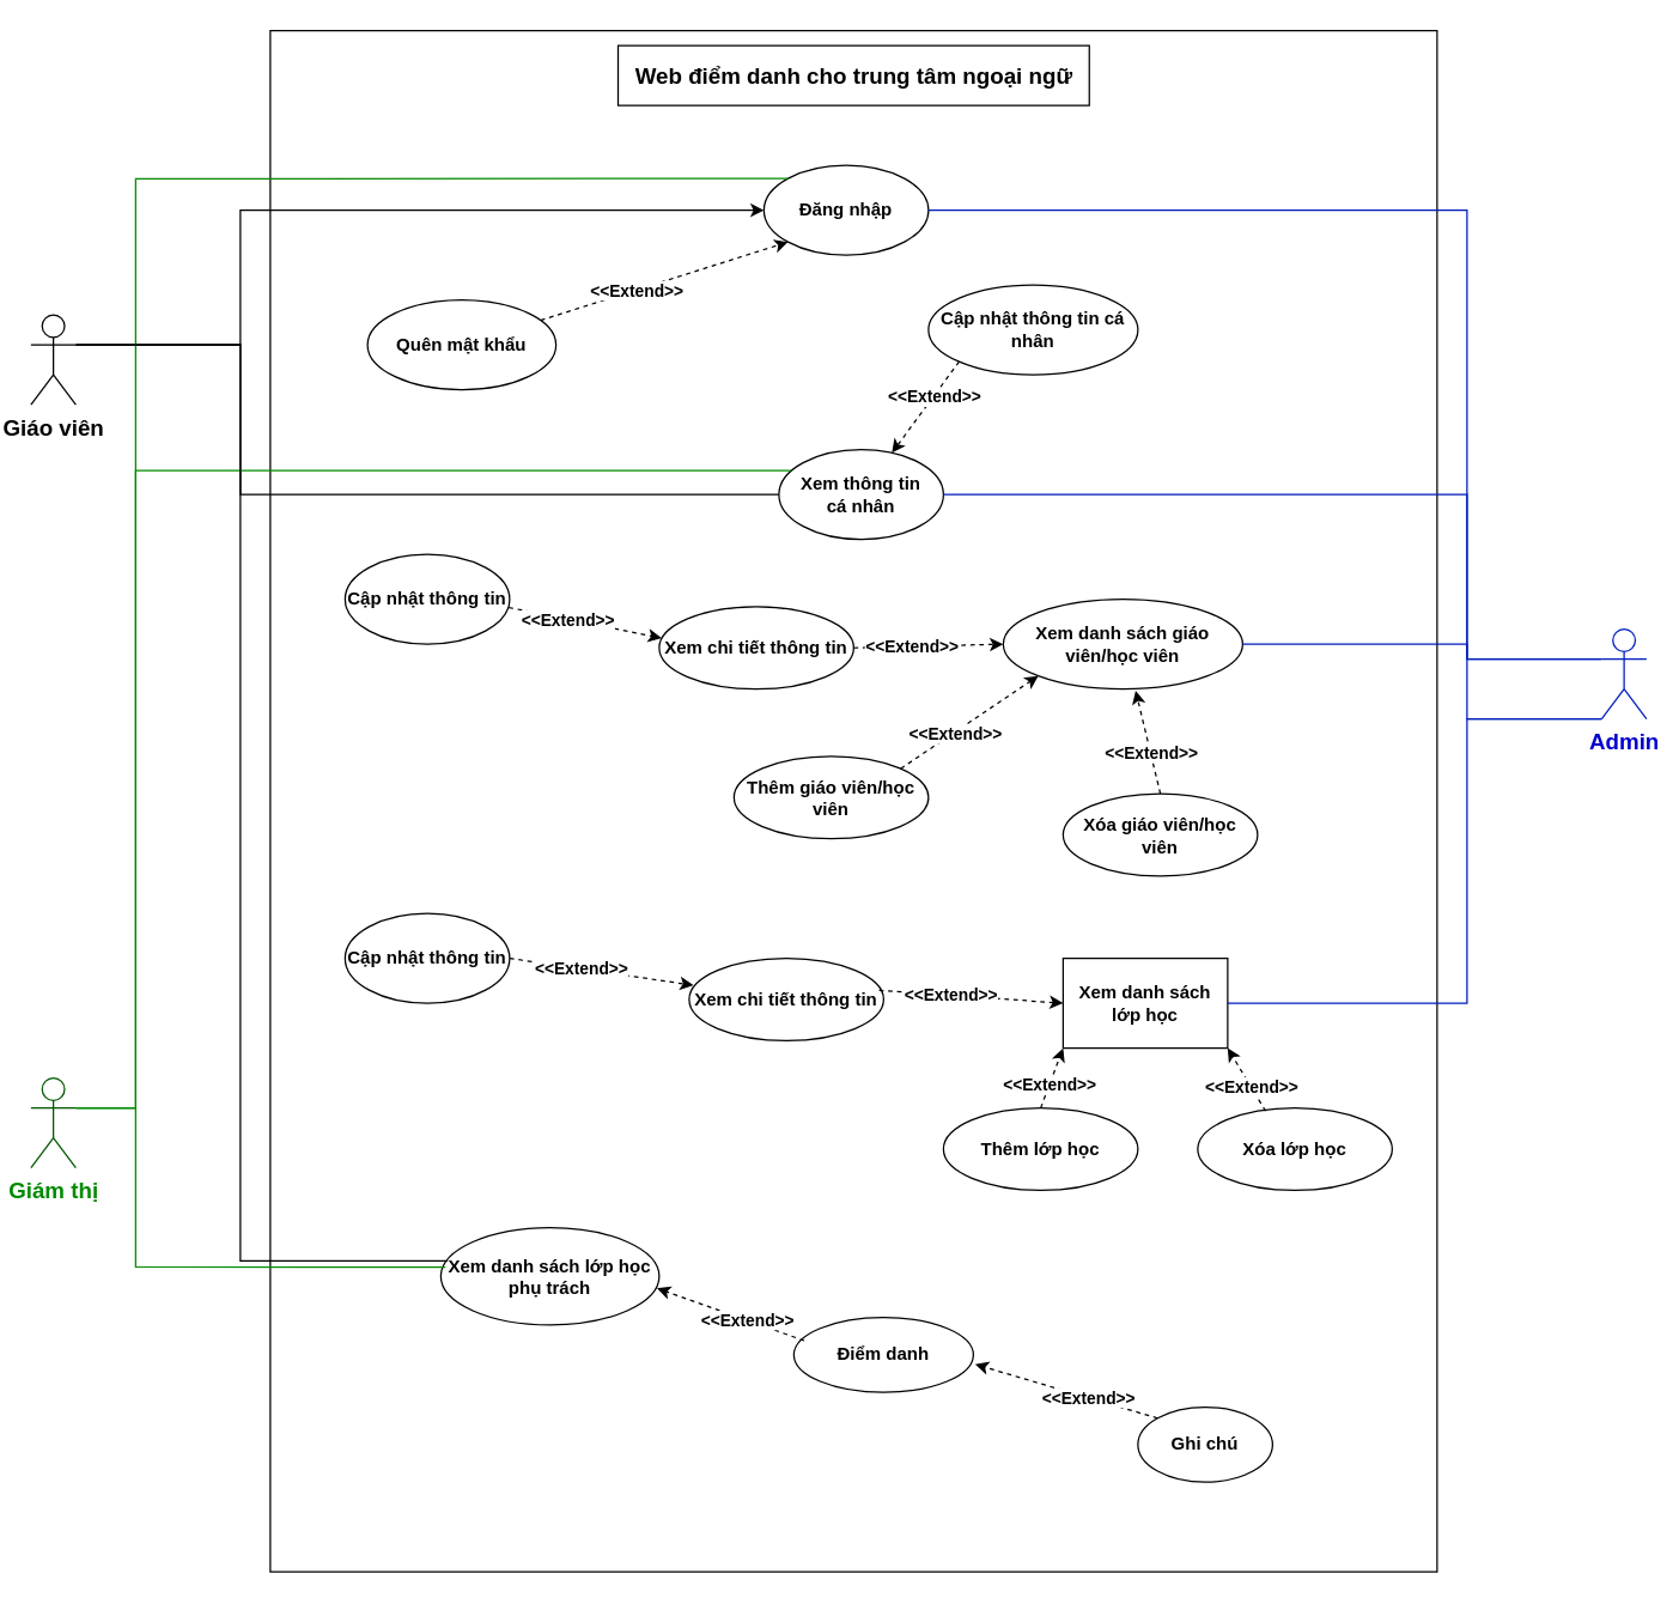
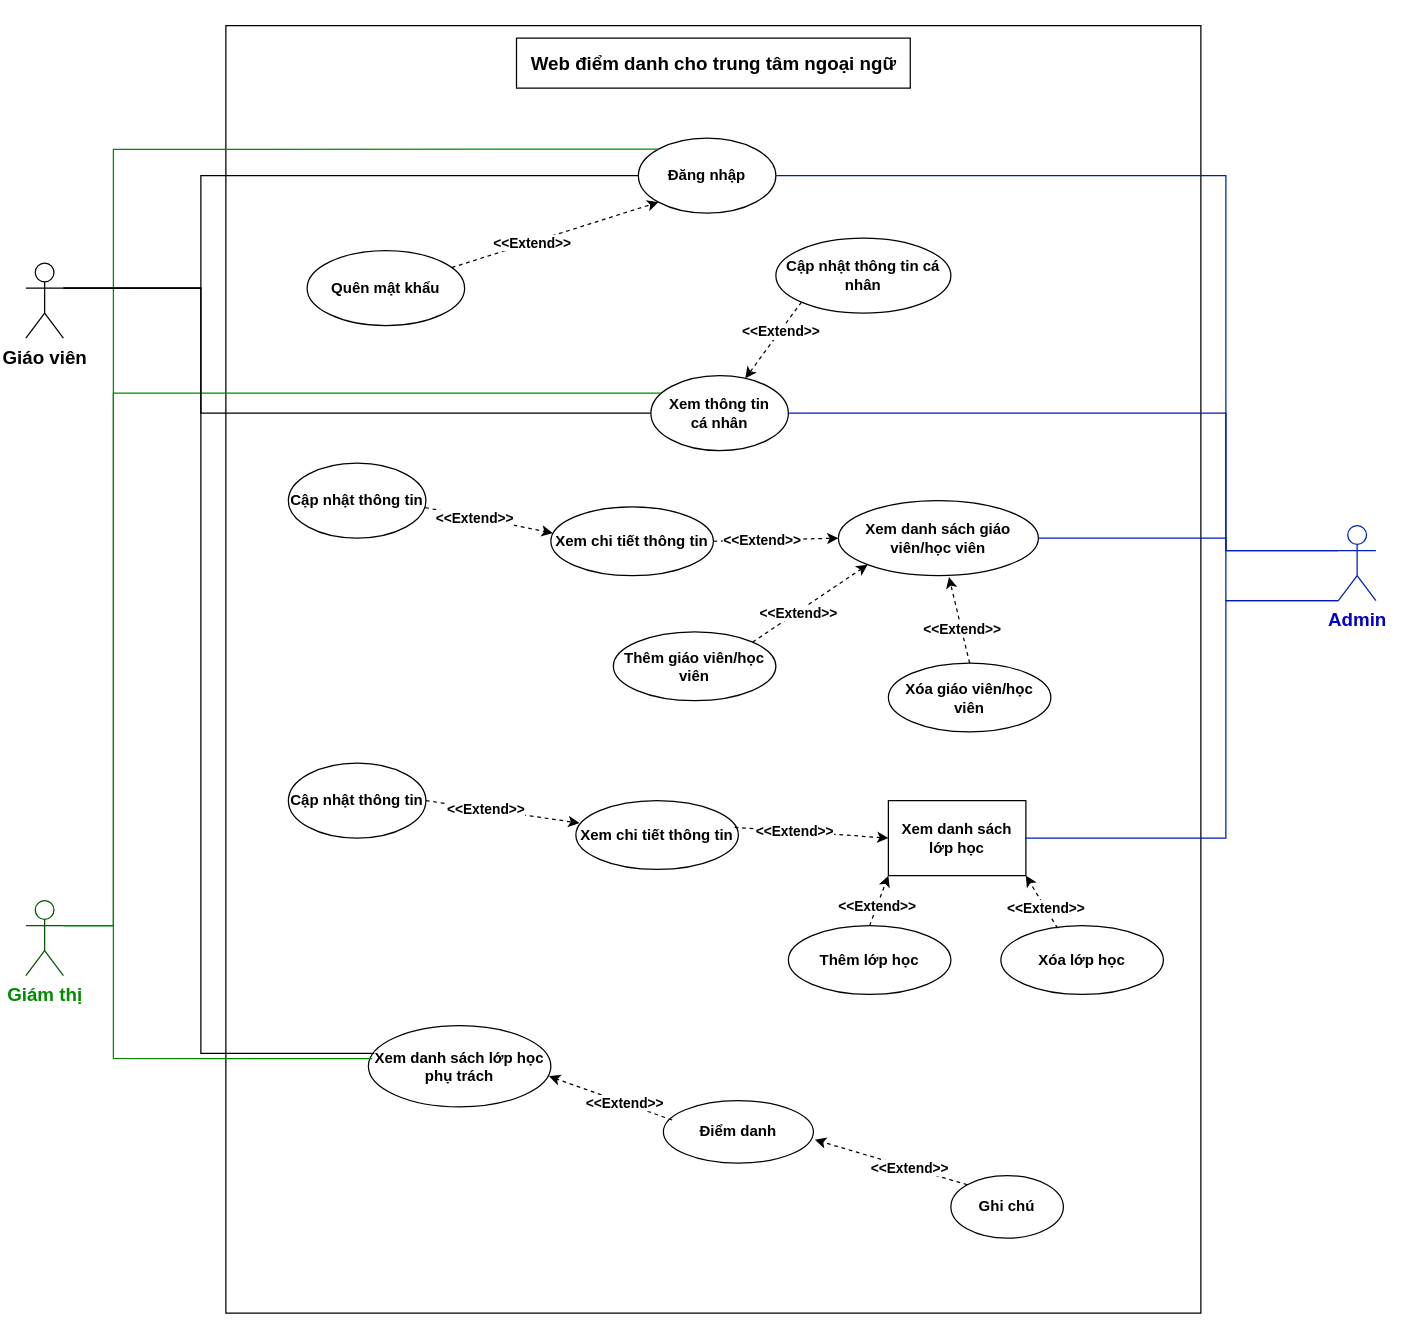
- <mxCell id="13" value="" style="endArrow=classic;html=1;rounded=0;fontSize=15;exitX=1;exitY=0.333;exitDx=0;exitDy=0;exitPerimeter=0;entryX=0;entryY=0.5;entryDx=0;entryDy=0;fontStyle=1;" parent="1" source="5" target="6" edge="1"><mxGeometry width="50" height="50" relative="1" as="geometry"><mxPoint x="540" y="440" as="sourcePoint" /><mxPoint x="590" y="390" as="targetPoint" /><Array as="points"><mxPoint x="160" y="230" /><mxPoint x="160" y="140" /></Array></mxGeometry></mxCell>
+ <mxCell id="13" value="" style="endArrow=none;html=1;rounded=0;fontSize=15;exitX=1;exitY=0.333;exitDx=0;exitDy=0;exitPerimeter=0;entryX=0;entryY=0.5;entryDx=0;entryDy=0;fontStyle=1" parent="1" source="5" target="6" edge="1"><mxGeometry width="50" height="50" relative="1" as="geometry"><mxPoint x="540" y="440" as="sourcePoint" /><mxPoint x="590" y="390" as="targetPoint" /><Array as="points"><mxPoint x="160" y="230" /><mxPoint x="160" y="140" /></Array></mxGeometry></mxCell>
